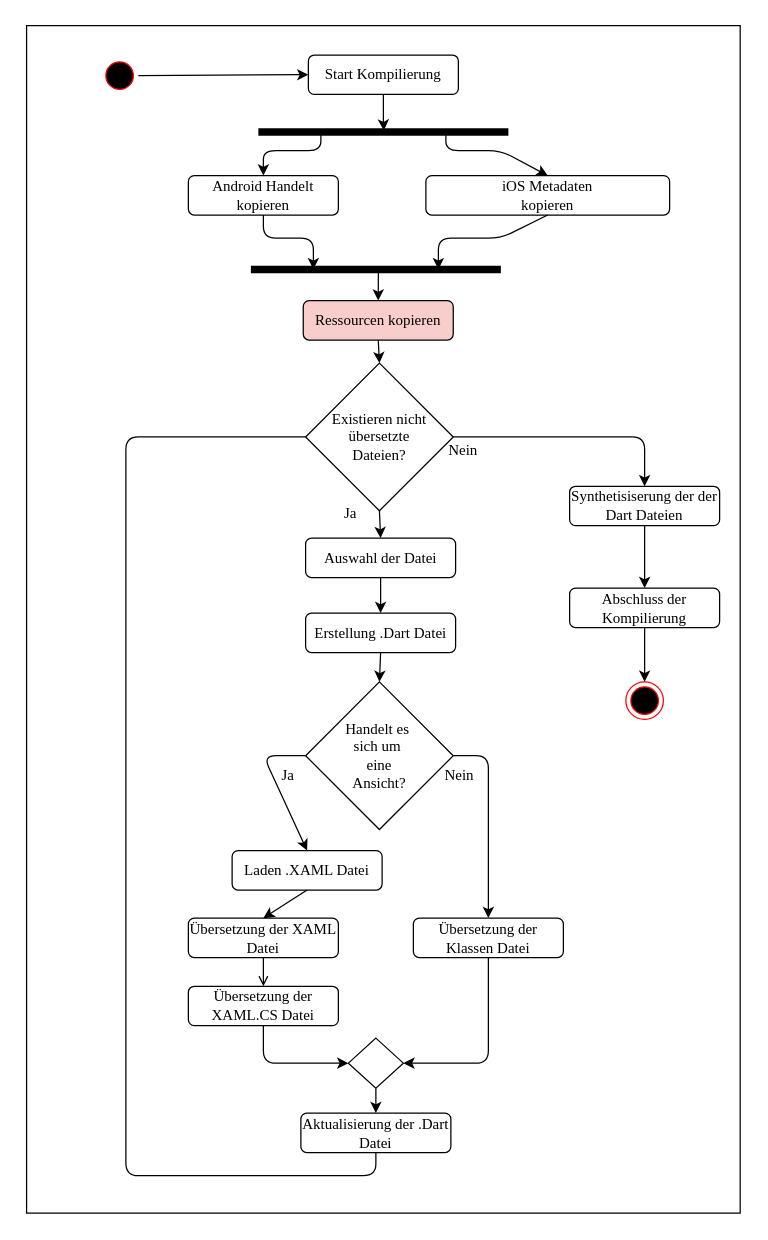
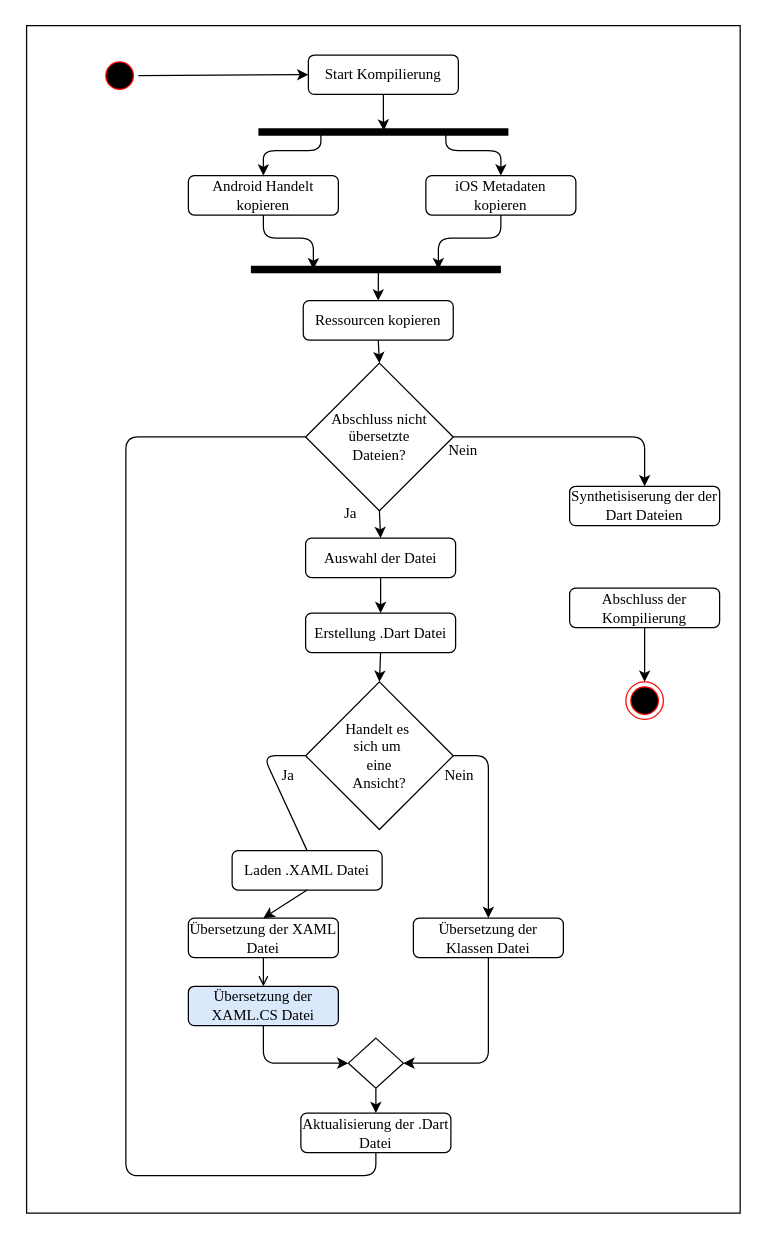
- <mxCell id="7" value="iOS Metadaten&lt;br&gt;kopieren" style="rounded=1;whiteSpace=wrap;html=1;fontFamily=Times New Roman;" parent="1" vertex="1"><mxGeometry x="340" y="140" width="195" height="31.496" as="geometry" /></mxCell>
+ <mxCell id="7" value="iOS Metadaten&lt;br&gt;kopieren" style="rounded=1;whiteSpace=wrap;html=1;fontFamily=Times New Roman;" parent="1" vertex="1"><mxGeometry x="340" y="140" width="120" height="31.496" as="geometry" /></mxCell>
- <mxCell id="46" value="Ressourcen kopieren" style="rounded=1;whiteSpace=wrap;html=1;fontFamily=Times New Roman;fillColor=#f8cecc;" vertex="1" parent="1"><mxGeometry x="241.9" y="240" width="120" height="31.496" as="geometry" /></mxCell>
+ <mxCell id="46" value="Ressourcen kopieren" style="rounded=1;whiteSpace=wrap;html=1;fontFamily=Times New Roman;" vertex="1" parent="1"><mxGeometry x="241.9" y="240" width="120" height="31.496" as="geometry" /></mxCell>
- <mxCell id="16" value="&lt;span&gt;Existieren nicht übersetzte &lt;br&gt;Dateien?&lt;/span&gt;" style="rhombus;whiteSpace=wrap;html=1;strokeColor=#000000;fontFamily=Times New Roman;" parent="1" vertex="1"><mxGeometry x="243.79" y="290" width="118.11" height="118.11" as="geometry" /></mxCell>
+ <mxCell id="16" value="&lt;span&gt;Abschluss nicht übersetzte &lt;br&gt;Dateien?&lt;/span&gt;" style="rhombus;whiteSpace=wrap;html=1;strokeColor=#000000;fontFamily=Times New Roman;" parent="1" vertex="1"><mxGeometry x="243.79" y="290" width="118.11" height="118.11" as="geometry" /></mxCell>
- <mxCell id="45" value="" style="endArrow=classic;html=1;fontFamily=Times New Roman;exitX=0.5;exitY=1;exitDx=0;exitDy=0;entryX=0.5;entryY=0;entryDx=0;entryDy=0;" parent="1" source="44" target="37" edge="1"><mxGeometry width="50" height="50" relative="1" as="geometry"><mxPoint x="320" y="630" as="sourcePoint" /><mxPoint x="370" y="580" as="targetPoint" /></mxGeometry></mxCell>
- <mxCell id="41" value="" style="endArrow=classic;html=1;entryX=0.5;entryY=0;entryDx=0;entryDy=0;exitX=0;exitY=0.5;exitDx=0;exitDy=0;fontFamily=Times New Roman;" parent="1" source="24" target="20" edge="1"><mxGeometry width="50" height="50" relative="1" as="geometry"><mxPoint x="110" y="580" as="sourcePoint" /><mxPoint x="160" y="530" as="targetPoint" /><Array as="points"><mxPoint x="210" y="604" /></Array></mxGeometry></mxCell>
+ <mxCell id="41" value="" style="endArrow=none;html=1;entryX=0.5;entryY=0;entryDx=0;entryDy=0;exitX=0;exitY=0.5;exitDx=0;exitDy=0;fontFamily=Times New Roman;" parent="1" source="24" target="20" edge="1"><mxGeometry width="50" height="50" relative="1" as="geometry"><mxPoint x="110" y="580" as="sourcePoint" /><mxPoint x="160" y="530" as="targetPoint" /><Array as="points"><mxPoint x="210" y="604" /></Array></mxGeometry></mxCell>
- <mxCell id="29" value="Übersetzung der XAML.CS Datei" style="rounded=1;whiteSpace=wrap;html=1;fontFamily=Times New Roman;" parent="1" vertex="1"><mxGeometry x="150" y="788.5" width="120" height="31.496" as="geometry" /></mxCell>
+ <mxCell id="29" value="Übersetzung der XAML.CS Datei" style="rounded=1;whiteSpace=wrap;html=1;fontFamily=Times New Roman;fillColor=#dae8fc;" parent="1" vertex="1"><mxGeometry x="150" y="788.5" width="120" height="31.496" as="geometry" /></mxCell>
